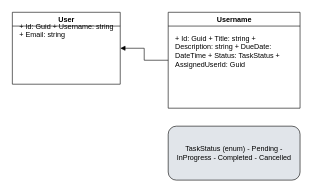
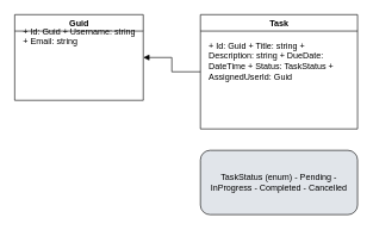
- <mxCell id="2" value="User" style="swimlane;html=1;" vertex="1" parent="1"><mxGeometry x="20" y="20" width="180" height="120" as="geometry" /></mxCell>
+ <mxCell id="2" value="Guid" style="swimlane;html=1;" vertex="1" parent="1"><mxGeometry x="20" y="20" width="180" height="120" as="geometry" /></mxCell>
- <mxCell id="4" value="Username" style="swimlane;html=1;" vertex="1" parent="1"><mxGeometry x="280" y="20" width="220" height="160" as="geometry" /></mxCell>
+ <mxCell id="4" value="Task" style="swimlane;html=1;" vertex="1" parent="1"><mxGeometry x="280" y="20" width="220" height="160" as="geometry" /></mxCell>
